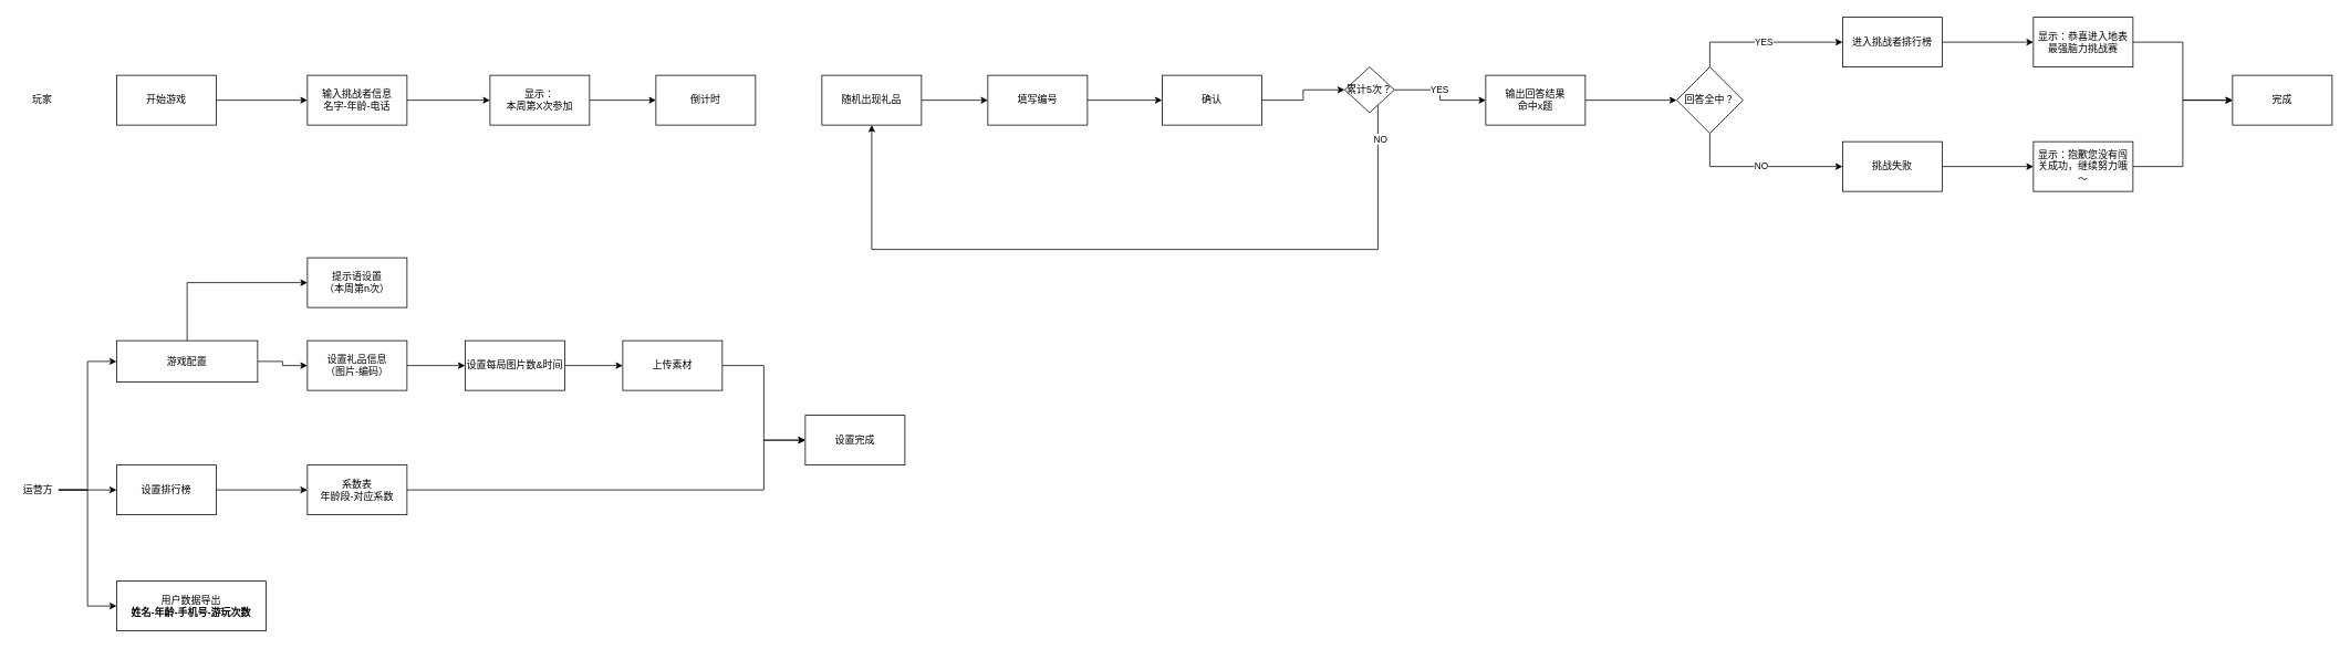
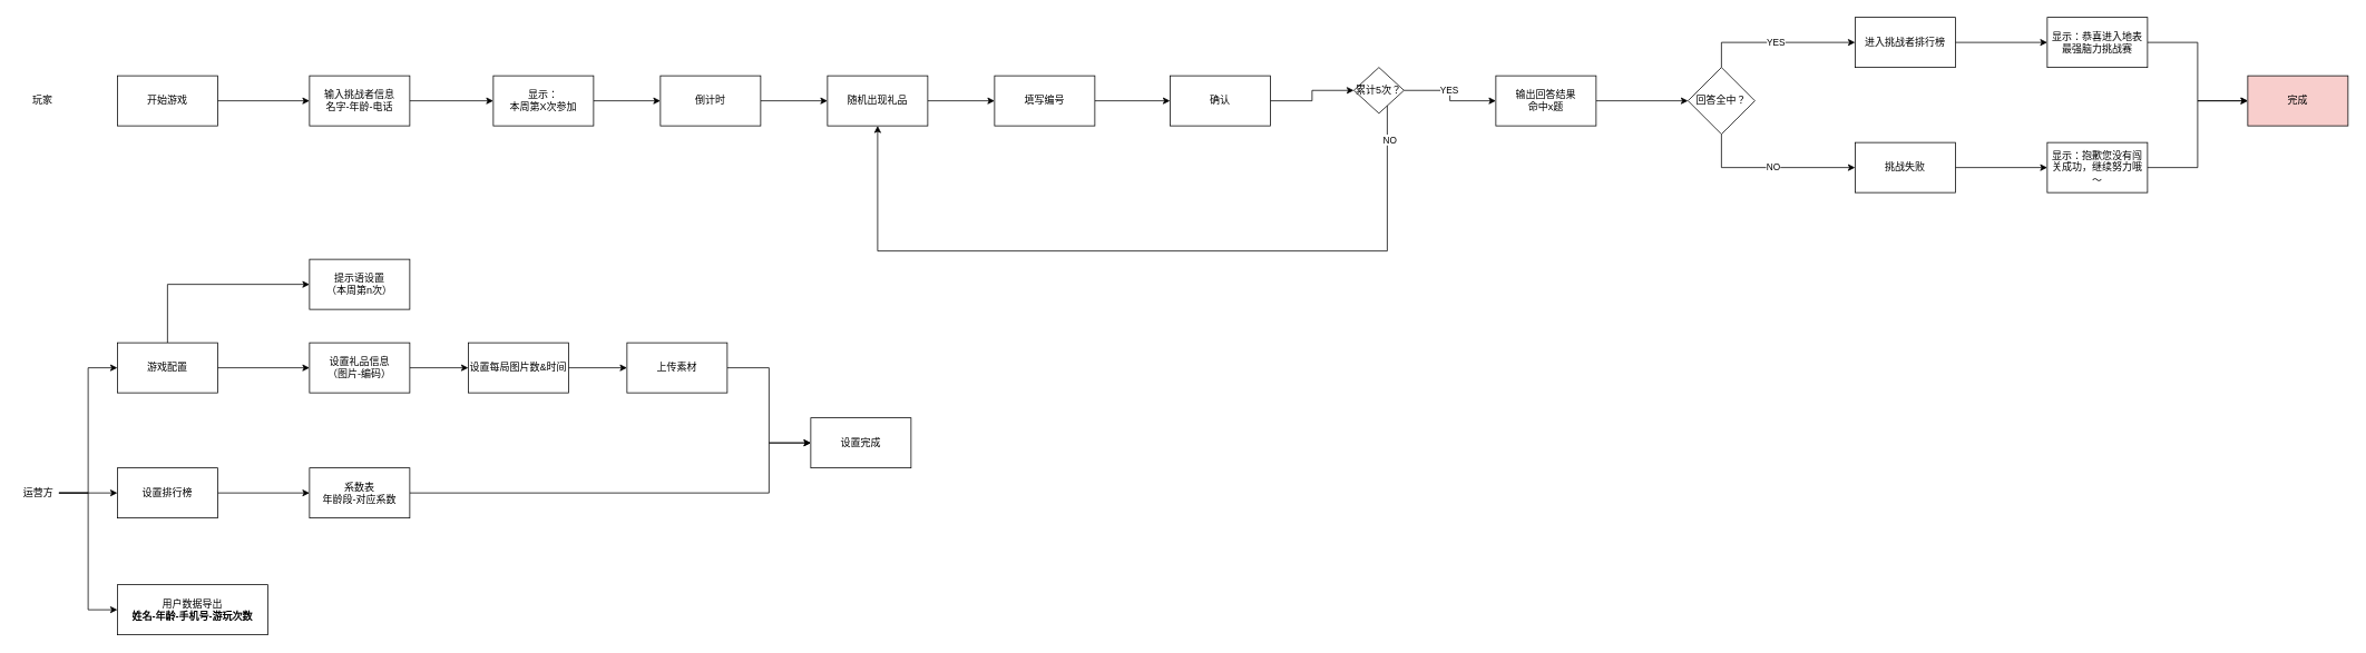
+ <mxCell id="12" value="" style="edgeStyle=orthogonalEdgeStyle;rounded=0;orthogonalLoop=1;jettySize=auto;html=1;" parent="1" source="13" target="15" edge="1"><mxGeometry relative="1" as="geometry" /></mxCell>
- <mxCell id="39" value="&lt;span style=&quot;font-weight: 400&quot;&gt;完成&lt;br&gt;&lt;/span&gt;" style="rounded=0;whiteSpace=wrap;html=1;fontStyle=1" parent="1" vertex="1"><mxGeometry x="2690" y="90" width="120" height="60" as="geometry" /></mxCell>
+ <mxCell id="39" value="&lt;span style=&quot;font-weight: 400&quot;&gt;完成&lt;br&gt;&lt;/span&gt;" style="rounded=0;whiteSpace=wrap;html=1;fontStyle=1;fillColor=#f8cecc;" parent="1" vertex="1"><mxGeometry x="2690" y="90" width="120" height="60" as="geometry" /></mxCell>
- <mxCell id="6" value="&lt;span style=&quot;font-weight: 400&quot;&gt;游戏配置&lt;/span&gt;" style="rounded=0;whiteSpace=wrap;html=1;fontStyle=1" parent="1" vertex="1"><mxGeometry x="140" y="410" width="170" height="50" as="geometry" /></mxCell>
+ <mxCell id="6" value="&lt;span style=&quot;font-weight: 400&quot;&gt;游戏配置&lt;/span&gt;" style="rounded=0;whiteSpace=wrap;html=1;fontStyle=1" parent="1" vertex="1"><mxGeometry x="140" y="410" width="120" height="60" as="geometry" /></mxCell>
